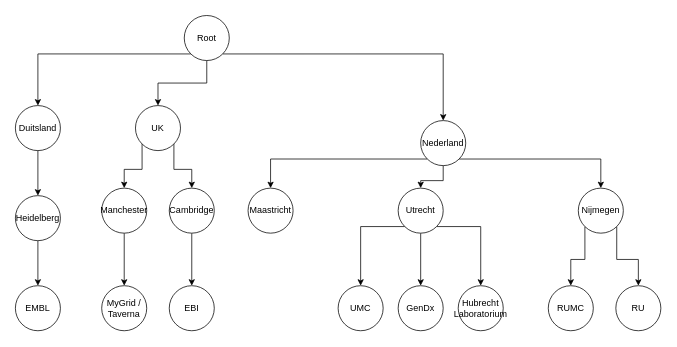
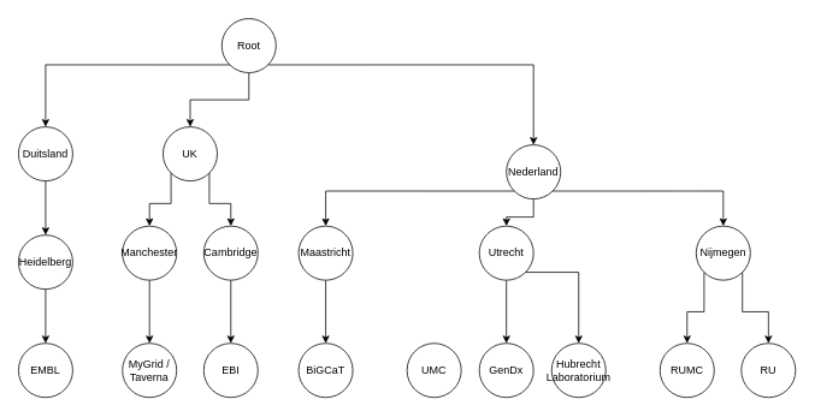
- <mxCell id="24" style="edgeStyle=orthogonalEdgeStyle;rounded=0;orthogonalLoop=1;jettySize=auto;html=1;exitX=0;exitY=1;exitDx=0;exitDy=0;entryX=0.5;entryY=0;entryDx=0;entryDy=0;" edge="1" parent="1" source="25" target="31"><mxGeometry relative="1" as="geometry" /></mxCell>
+ <mxCell id="20" style="edgeStyle=orthogonalEdgeStyle;rounded=0;orthogonalLoop=1;jettySize=auto;html=1;exitX=0.5;exitY=1;exitDx=0;exitDy=0;entryX=0.5;entryY=0;entryDx=0;entryDy=0;" edge="1" parent="1" source="21" target="36"><mxGeometry relative="1" as="geometry" /></mxCell>
+ <mxCell id="36" value="BiGCaT" style="ellipse;whiteSpace=wrap;html=1;aspect=fixed;" vertex="1" parent="1"><mxGeometry x="330" y="380" width="60" height="60" as="geometry" /></mxCell>
